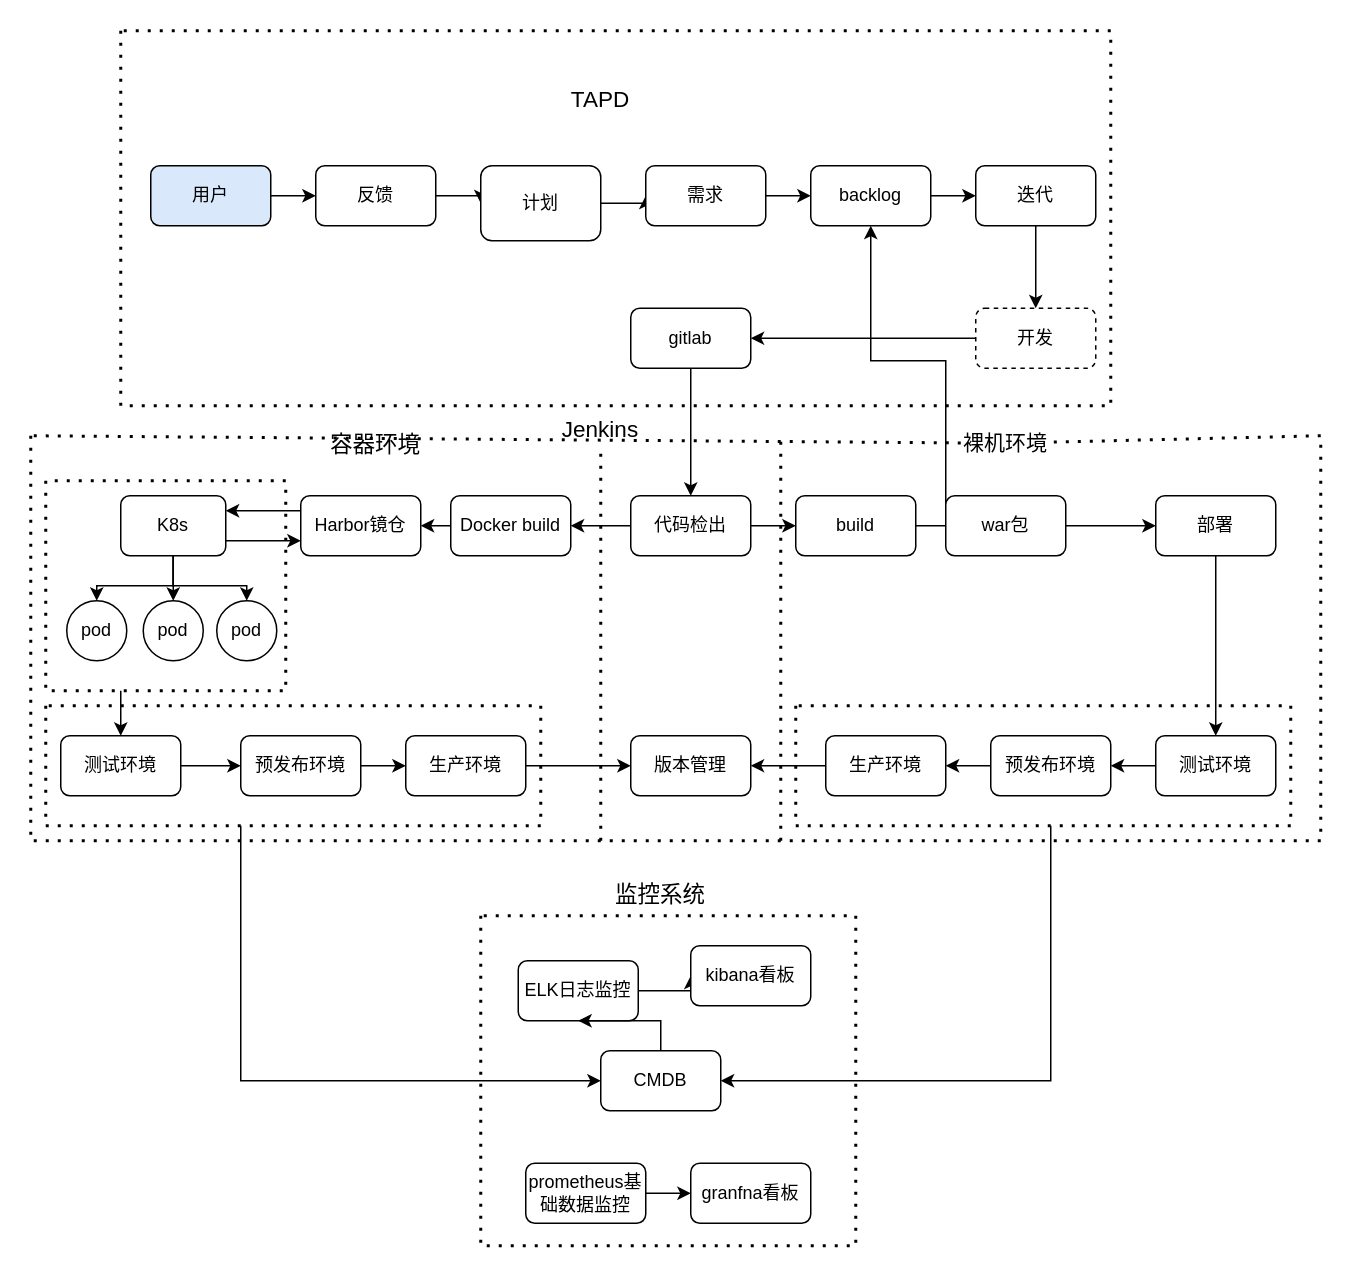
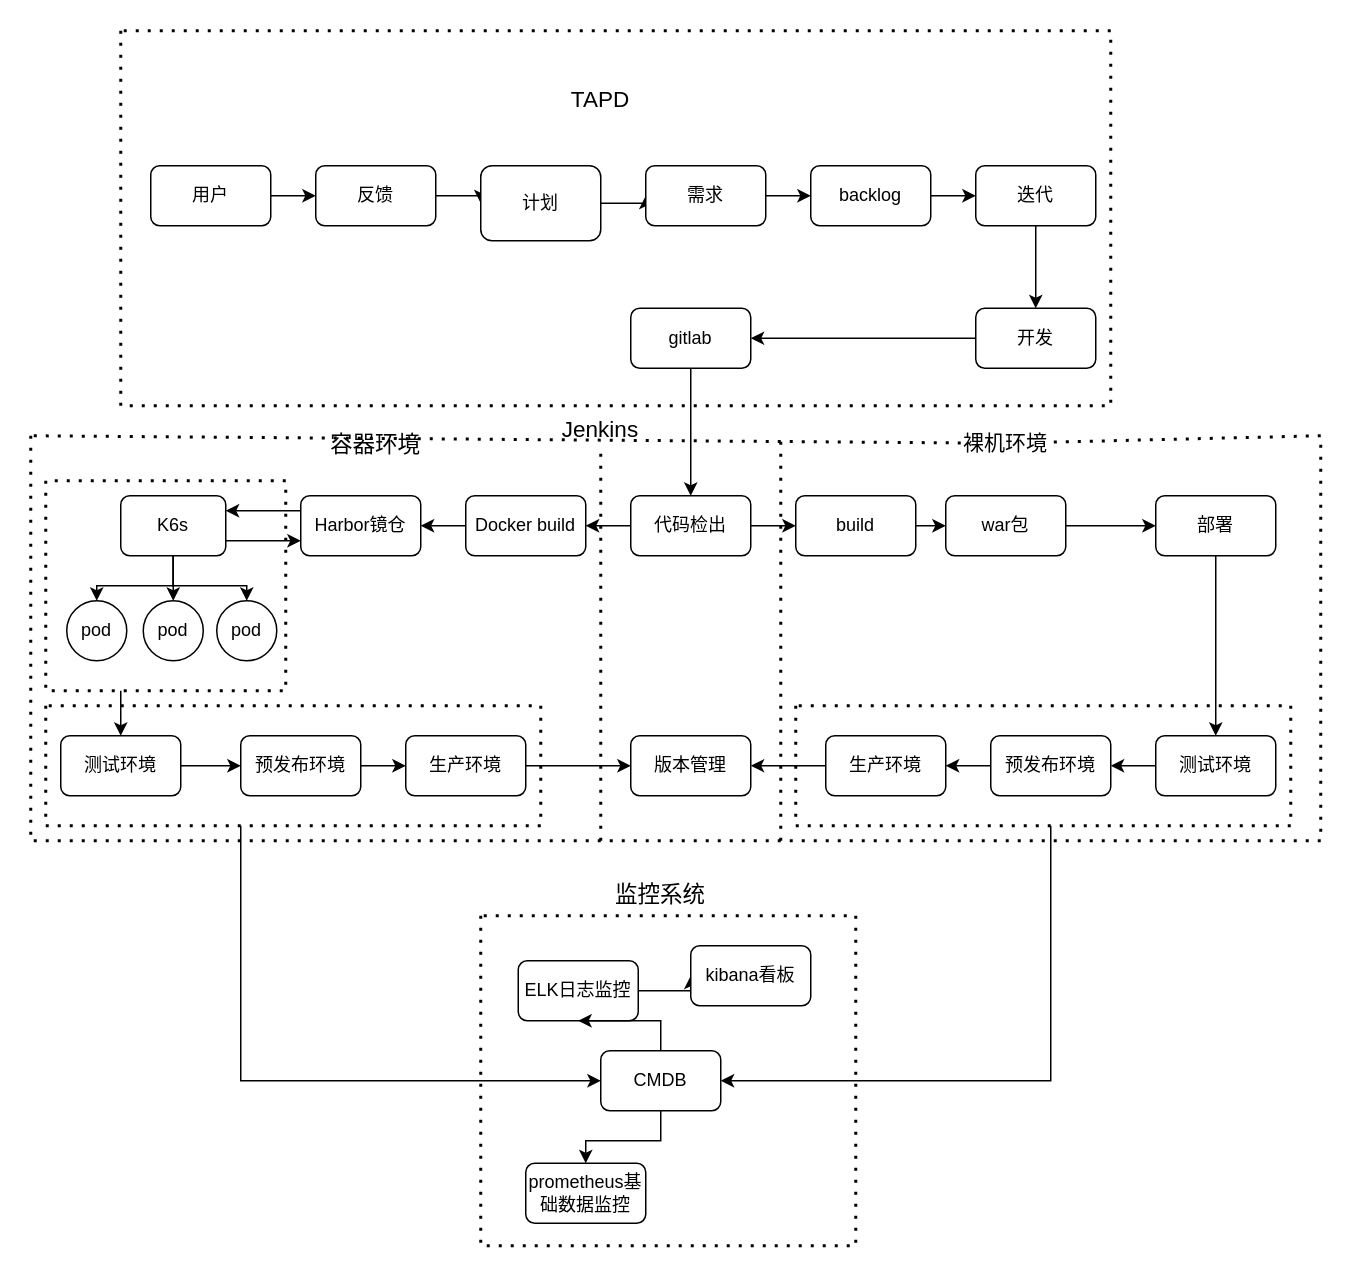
- <mxCell id="3" value="用户" style="rounded=1;whiteSpace=wrap;html=1;fillColor=#dae8fc;" parent="1" vertex="1"><mxGeometry x="100" y="110" width="80" height="40" as="geometry" /></mxCell>
+ <mxCell id="3" value="用户" style="rounded=1;whiteSpace=wrap;html=1;" parent="1" vertex="1"><mxGeometry x="100" y="110" width="80" height="40" as="geometry" /></mxCell>
- <mxCell id="15" value="开发" style="rounded=1;whiteSpace=wrap;html=1;dashed=1;" parent="1" vertex="1"><mxGeometry x="650" y="205" width="80" height="40" as="geometry" /></mxCell>
+ <mxCell id="15" value="开发" style="rounded=1;whiteSpace=wrap;html=1;" parent="1" vertex="1"><mxGeometry x="650" y="205" width="80" height="40" as="geometry" /></mxCell>
- <mxCell id="52" style="edgeStyle=orthogonalEdgeStyle;rounded=0;orthogonalLoop=1;jettySize=auto;html=1;exitX=1;exitY=0.5;exitDx=0;exitDy=0;" parent="1" source="53" target="11" edge="1"><mxGeometry relative="1" as="geometry" /></mxCell>
+ <mxCell id="52" style="edgeStyle=orthogonalEdgeStyle;rounded=0;orthogonalLoop=1;jettySize=auto;html=1;exitX=1;exitY=0.5;exitDx=0;exitDy=0;entryX=0;entryY=0.5;entryDx=0;entryDy=0;" parent="1" source="53" target="55" edge="1"><mxGeometry relative="1" as="geometry" /></mxCell>
- <mxCell id="48" value="K8s" style="rounded=1;whiteSpace=wrap;html=1;" parent="1" vertex="1"><mxGeometry x="80" y="330" width="70" height="40" as="geometry" /></mxCell>
+ <mxCell id="48" value="K6s" style="rounded=1;whiteSpace=wrap;html=1;" parent="1" vertex="1"><mxGeometry x="80" y="330" width="70" height="40" as="geometry" /></mxCell>
- <mxCell id="41" value="Docker build" style="rounded=1;whiteSpace=wrap;html=1;" parent="1" vertex="1"><mxGeometry x="300" y="330" width="80" height="40" as="geometry" /></mxCell>
+ <mxCell id="41" value="Docker build" style="rounded=1;whiteSpace=wrap;html=1;" parent="1" vertex="1"><mxGeometry x="310" y="330" width="80" height="40" as="geometry" /></mxCell>
+ <mxCell id="36" style="edgeStyle=orthogonalEdgeStyle;rounded=0;orthogonalLoop=1;jettySize=auto;html=1;exitX=0.5;exitY=1;exitDx=0;exitDy=0;entryX=0.5;entryY=0;entryDx=0;entryDy=0;" parent="1" source="38" target="33" edge="1"><mxGeometry relative="1" as="geometry" /></mxCell>
- <mxCell id="32" style="edgeStyle=orthogonalEdgeStyle;rounded=0;orthogonalLoop=1;jettySize=auto;html=1;exitX=1;exitY=0.5;exitDx=0;exitDy=0;entryX=0;entryY=0.5;entryDx=0;entryDy=0;" parent="1" source="33" target="34" edge="1"><mxGeometry relative="1" as="geometry" /></mxCell>
- <mxCell id="34" value="granfna看板" style="rounded=1;whiteSpace=wrap;html=1;" parent="1" vertex="1"><mxGeometry x="460" y="775" width="80" height="40" as="geometry" /></mxCell>
